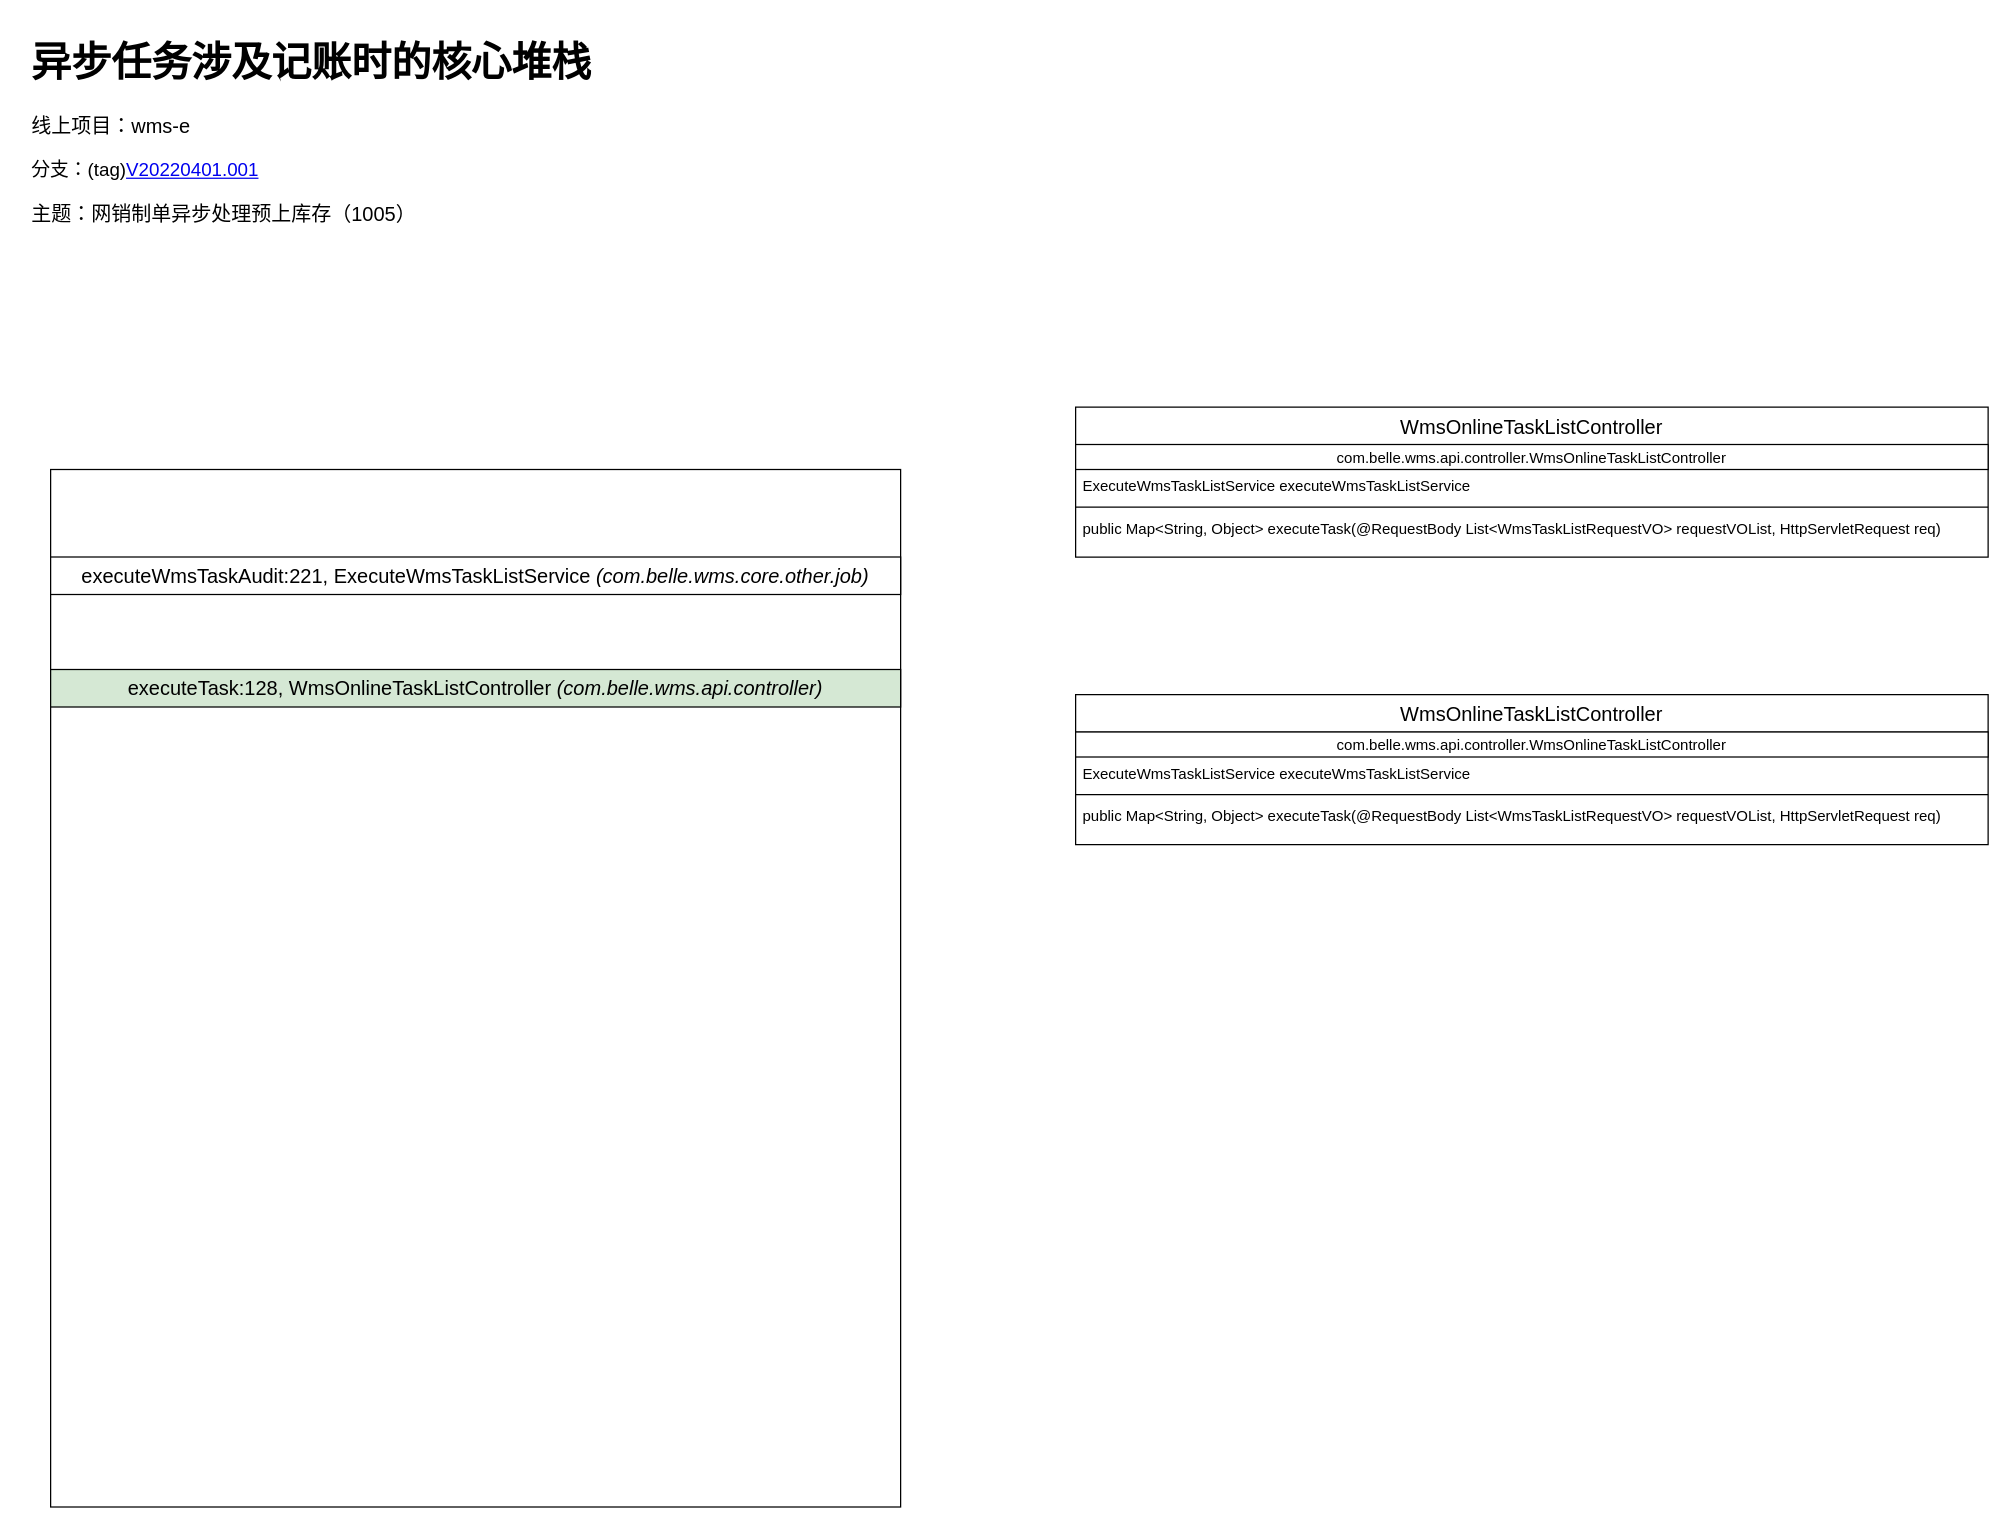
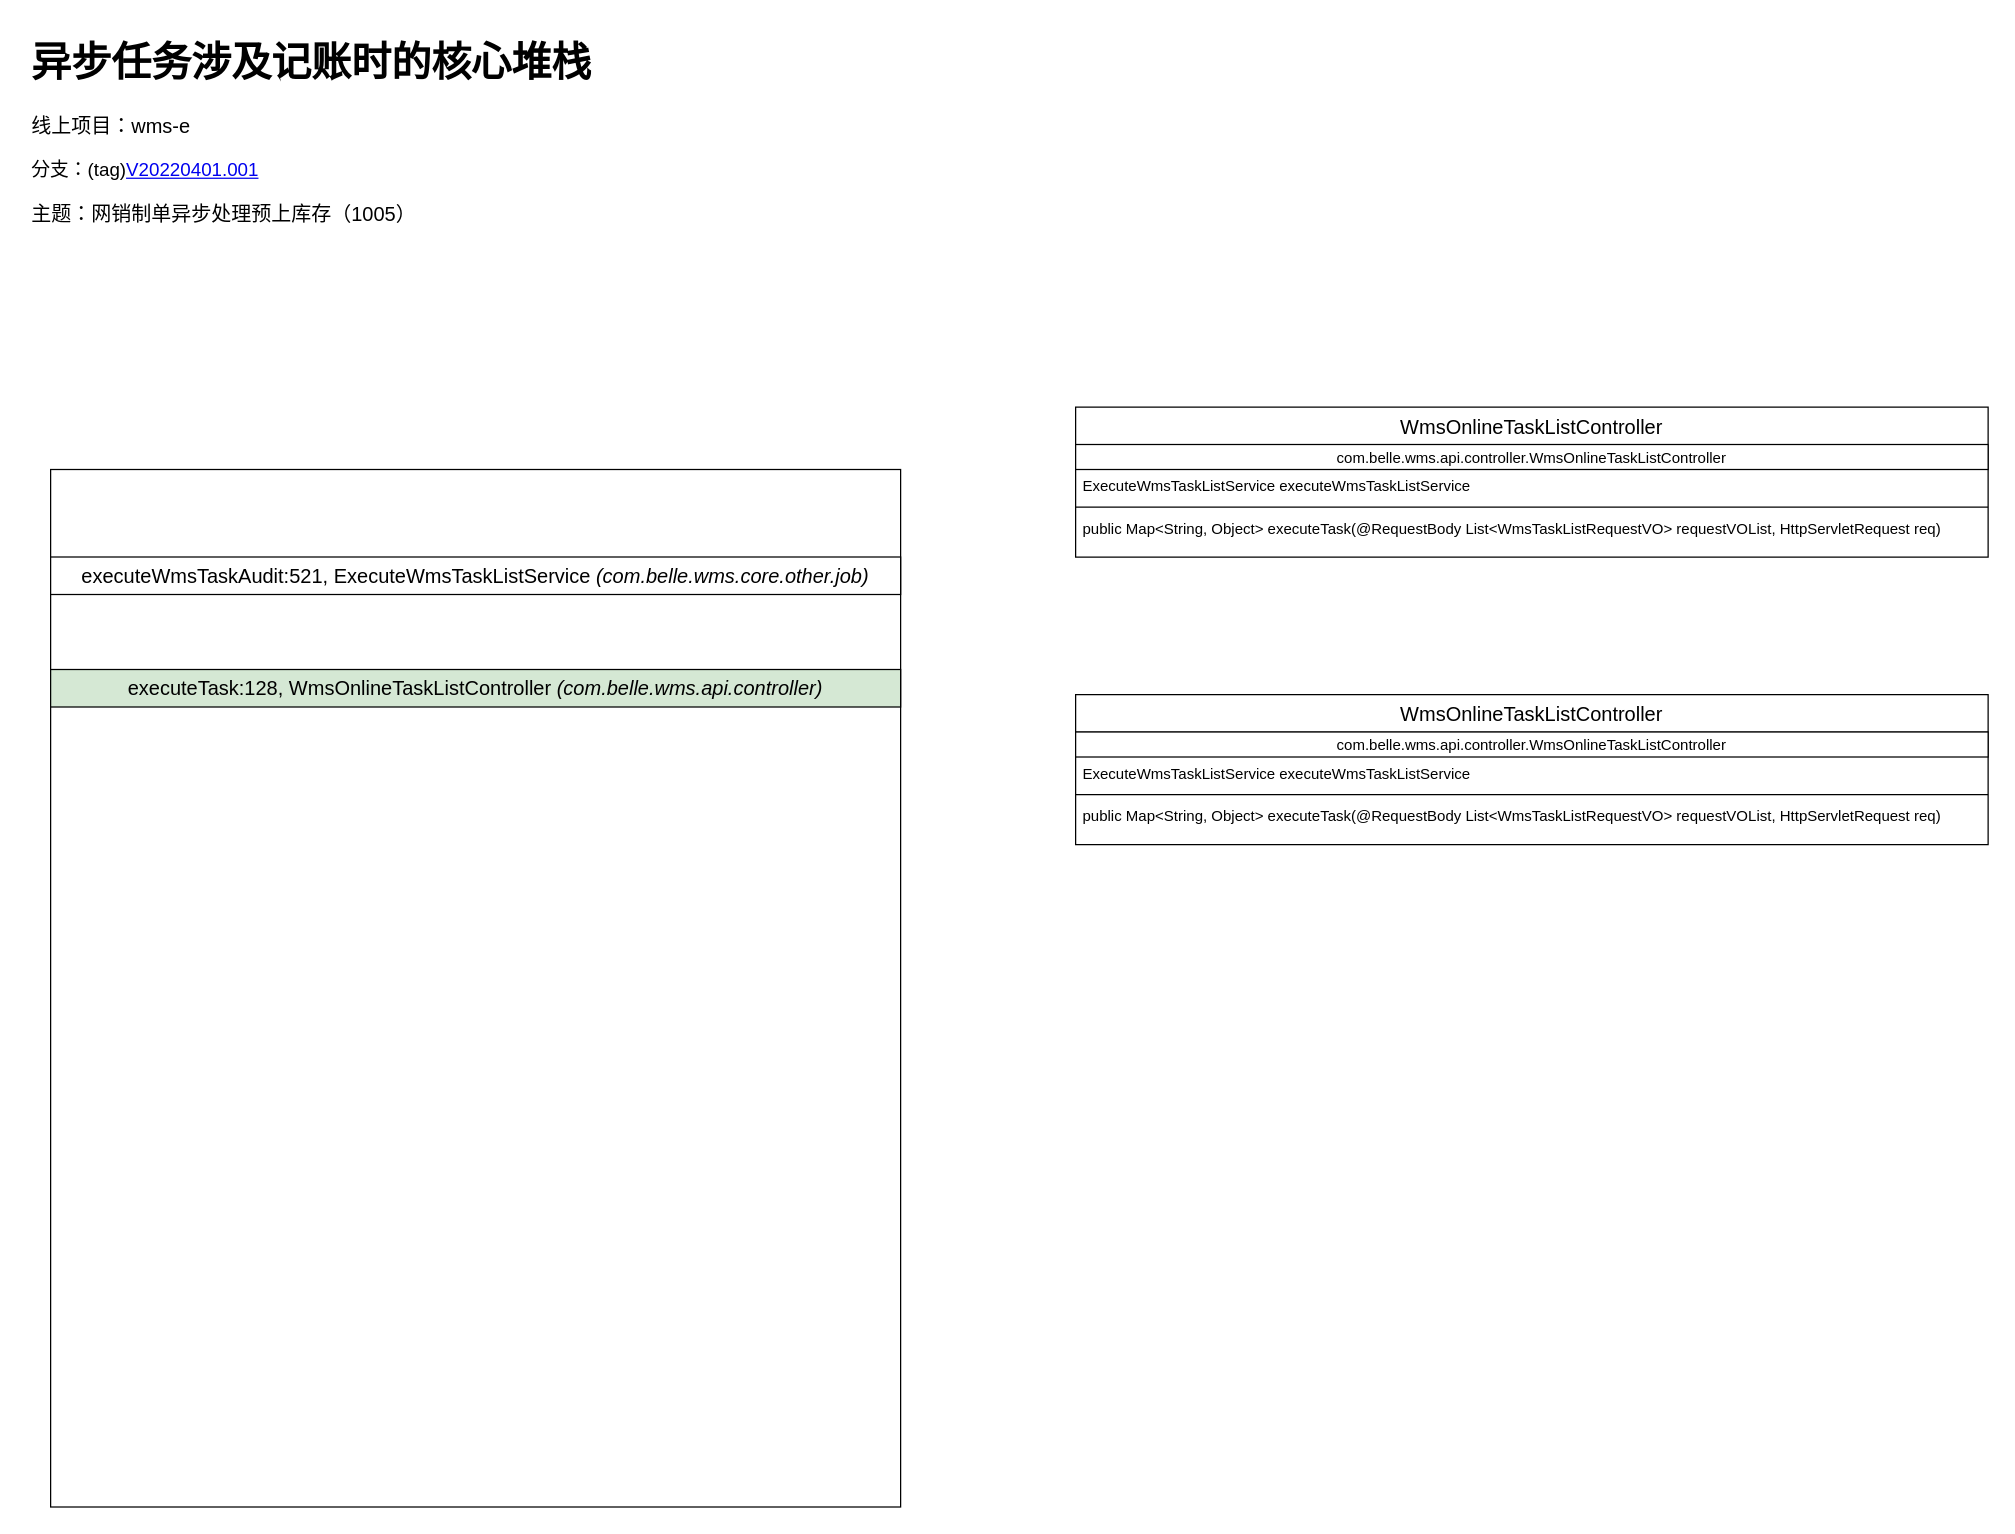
- <mxCell id="14" value="executeWmsTaskAudit:221, ExecuteWmsTaskListService&amp;nbsp;&lt;i&gt;(com.belle.wms.core.other.job)&lt;/i&gt;" style="rounded=0;whiteSpace=wrap;html=1;fontSize=16;" vertex="1" parent="1"><mxGeometry x="40" y="445" width="680" height="30" as="geometry" /></mxCell>
+ <mxCell id="14" value="executeWmsTaskAudit:521, ExecuteWmsTaskListService&amp;nbsp;&lt;i&gt;(com.belle.wms.core.other.job)&lt;/i&gt;" style="rounded=0;whiteSpace=wrap;html=1;fontSize=16;" vertex="1" parent="1"><mxGeometry x="40" y="445" width="680" height="30" as="geometry" /></mxCell>
